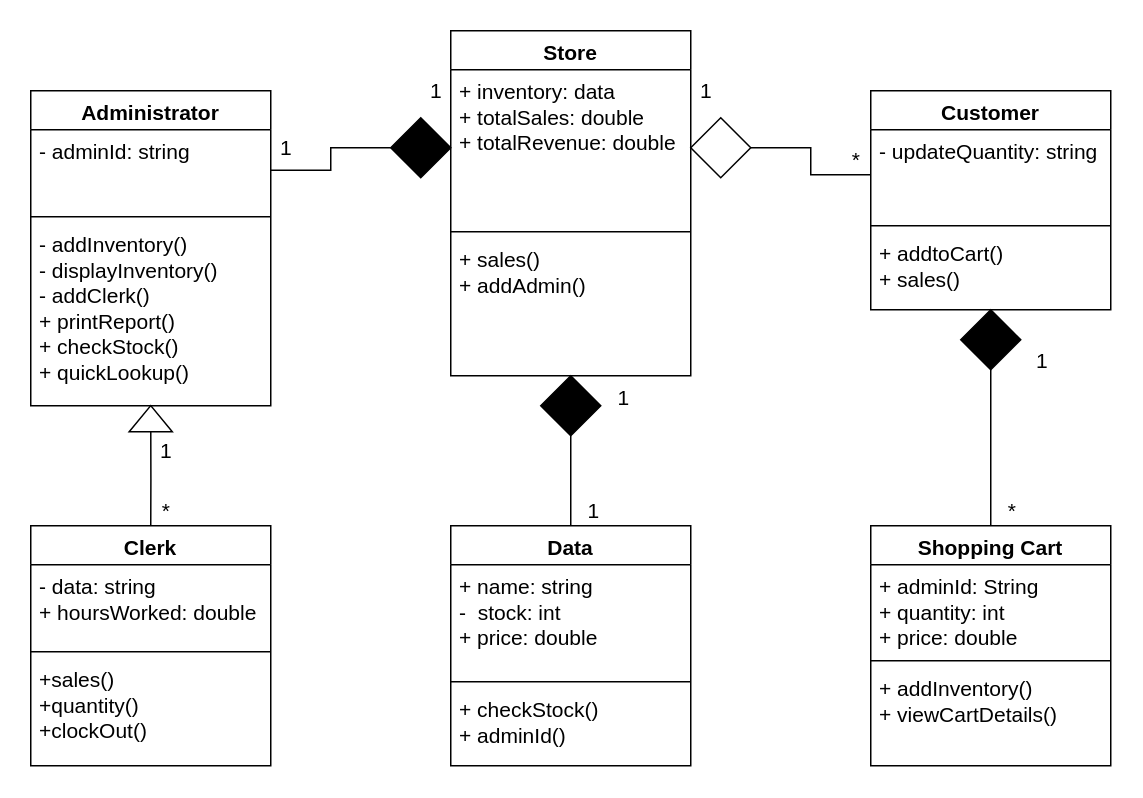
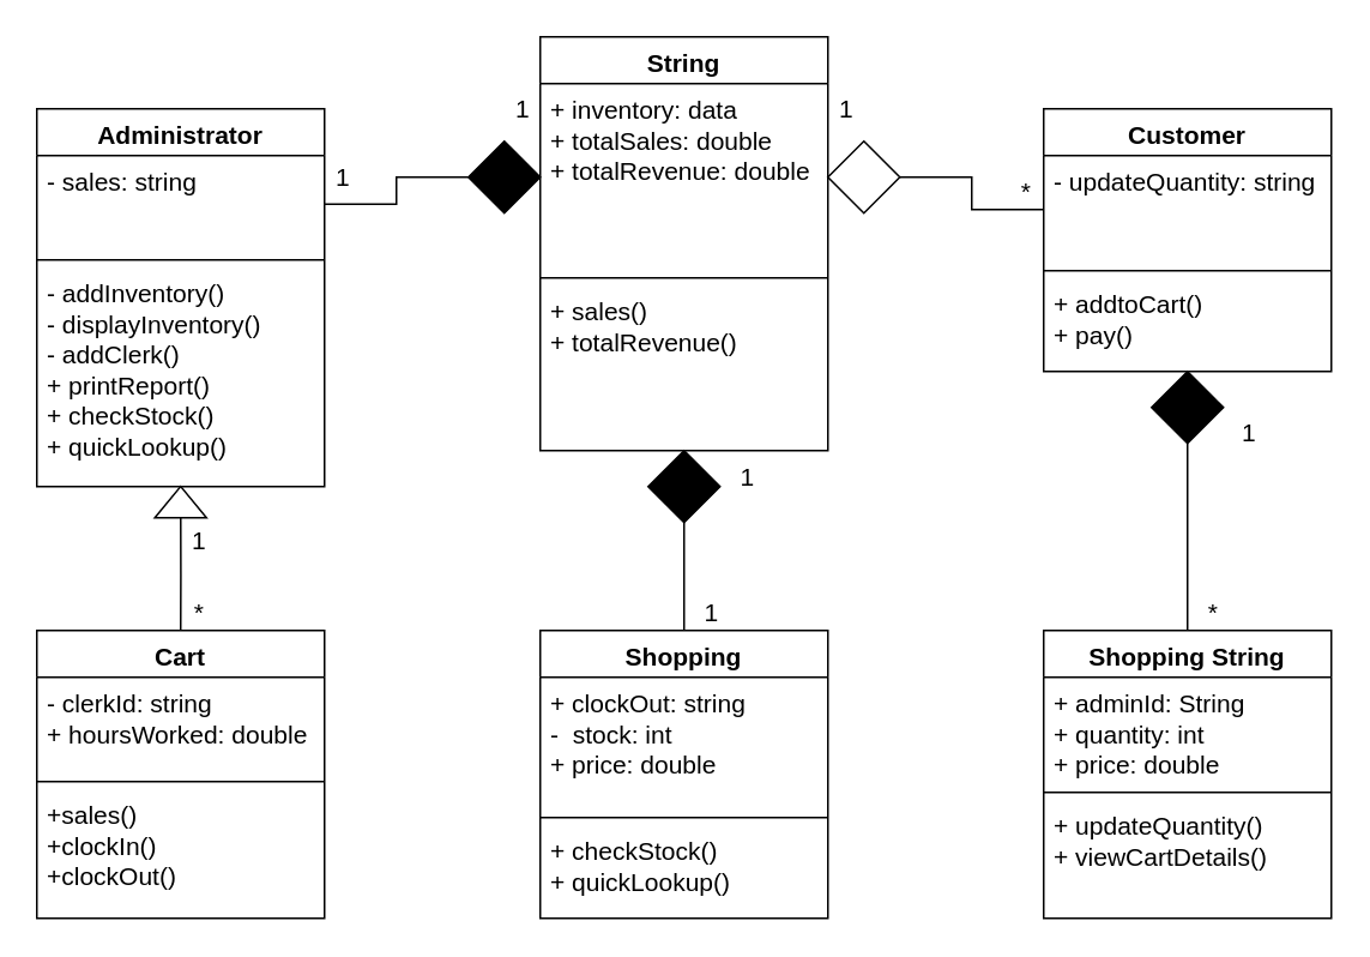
- <mxCell id="6" value="Store" style="swimlane;fontStyle=1;align=center;verticalAlign=top;childLayout=stackLayout;horizontal=1;startSize=26;horizontalStack=0;resizeParent=1;resizeParentMax=0;resizeLast=0;collapsible=1;marginBottom=0;fontSize=14;" vertex="1" parent="1"><mxGeometry x="300" y="20" width="160" height="230" as="geometry" /></mxCell>
+ <mxCell id="6" value="String" style="swimlane;fontStyle=1;align=center;verticalAlign=top;childLayout=stackLayout;horizontal=1;startSize=26;horizontalStack=0;resizeParent=1;resizeParentMax=0;resizeLast=0;collapsible=1;marginBottom=0;fontSize=14;" vertex="1" parent="1"><mxGeometry x="300" y="20" width="160" height="230" as="geometry" /></mxCell>
- <mxCell id="37" value="- adminId: string&#10;" style="text;strokeColor=none;fillColor=none;align=left;verticalAlign=top;spacingLeft=4;spacingRight=4;overflow=hidden;rotatable=0;points=[[0,0.5],[1,0.5]];portConstraint=eastwest;fontSize=14;" vertex="1" parent="36"><mxGeometry y="26" width="160" height="54" as="geometry" /></mxCell>
+ <mxCell id="37" value="- sales: string&#10;" style="text;strokeColor=none;fillColor=none;align=left;verticalAlign=top;spacingLeft=4;spacingRight=4;overflow=hidden;rotatable=0;points=[[0,0.5],[1,0.5]];portConstraint=eastwest;fontSize=14;" vertex="1" parent="36"><mxGeometry y="26" width="160" height="54" as="geometry" /></mxCell>
- <mxCell id="43" value="+ addtoCart()&#10;+ sales()" style="text;strokeColor=none;fillColor=none;align=left;verticalAlign=top;spacingLeft=4;spacingRight=4;overflow=hidden;rotatable=0;points=[[0,0.5],[1,0.5]];portConstraint=eastwest;fontSize=14;" vertex="1" parent="40"><mxGeometry y="94" width="160" height="52" as="geometry" /></mxCell>
+ <mxCell id="43" value="+ addtoCart()&#10;+ pay()" style="text;strokeColor=none;fillColor=none;align=left;verticalAlign=top;spacingLeft=4;spacingRight=4;overflow=hidden;rotatable=0;points=[[0,0.5],[1,0.5]];portConstraint=eastwest;fontSize=14;" vertex="1" parent="40"><mxGeometry y="94" width="160" height="52" as="geometry" /></mxCell>
- <mxCell id="9" value="+ sales()&#10;+ addAdmin()" style="text;strokeColor=none;fillColor=none;align=left;verticalAlign=top;spacingLeft=4;spacingRight=4;overflow=hidden;rotatable=0;points=[[0,0.5],[1,0.5]];portConstraint=eastwest;fontSize=14;" vertex="1" parent="6"><mxGeometry y="138" width="160" height="92" as="geometry" /></mxCell>
+ <mxCell id="9" value="+ sales()&#10;+ totalRevenue()" style="text;strokeColor=none;fillColor=none;align=left;verticalAlign=top;spacingLeft=4;spacingRight=4;overflow=hidden;rotatable=0;points=[[0,0.5],[1,0.5]];portConstraint=eastwest;fontSize=14;" vertex="1" parent="6"><mxGeometry y="138" width="160" height="92" as="geometry" /></mxCell>
- <mxCell id="44" value="Clerk" style="swimlane;fontStyle=1;align=center;verticalAlign=top;childLayout=stackLayout;horizontal=1;startSize=26;horizontalStack=0;resizeParent=1;resizeParentMax=0;resizeLast=0;collapsible=1;marginBottom=0;fontSize=14;" vertex="1" parent="1"><mxGeometry x="20" y="350" width="160" height="160" as="geometry" /></mxCell>
+ <mxCell id="44" value="Cart" style="swimlane;fontStyle=1;align=center;verticalAlign=top;childLayout=stackLayout;horizontal=1;startSize=26;horizontalStack=0;resizeParent=1;resizeParentMax=0;resizeLast=0;collapsible=1;marginBottom=0;fontSize=14;" vertex="1" parent="1"><mxGeometry x="20" y="350" width="160" height="160" as="geometry" /></mxCell>
- <mxCell id="28" value="Data" style="swimlane;fontStyle=1;align=center;verticalAlign=top;childLayout=stackLayout;horizontal=1;startSize=26;horizontalStack=0;resizeParent=1;resizeParentMax=0;resizeLast=0;collapsible=1;marginBottom=0;fontSize=14;" vertex="1" parent="1"><mxGeometry x="300" y="350" width="160" height="160" as="geometry" /></mxCell>
+ <mxCell id="28" value="Shopping" style="swimlane;fontStyle=1;align=center;verticalAlign=top;childLayout=stackLayout;horizontal=1;startSize=26;horizontalStack=0;resizeParent=1;resizeParentMax=0;resizeLast=0;collapsible=1;marginBottom=0;fontSize=14;" vertex="1" parent="1"><mxGeometry x="300" y="350" width="160" height="160" as="geometry" /></mxCell>
- <mxCell id="13" value="Shopping Cart" style="swimlane;fontStyle=1;align=center;verticalAlign=top;childLayout=stackLayout;horizontal=1;startSize=26;horizontalStack=0;resizeParent=1;resizeParentMax=0;resizeLast=0;collapsible=1;marginBottom=0;fontSize=14;" vertex="1" parent="1"><mxGeometry x="580" y="350" width="160" height="160" as="geometry" /></mxCell>
+ <mxCell id="13" value="Shopping String" style="swimlane;fontStyle=1;align=center;verticalAlign=top;childLayout=stackLayout;horizontal=1;startSize=26;horizontalStack=0;resizeParent=1;resizeParentMax=0;resizeLast=0;collapsible=1;marginBottom=0;fontSize=14;" vertex="1" parent="1"><mxGeometry x="580" y="350" width="160" height="160" as="geometry" /></mxCell>
- <mxCell id="45" value="- data: string&#10;+ hoursWorked: double&#10;" style="text;strokeColor=none;fillColor=none;align=left;verticalAlign=top;spacingLeft=4;spacingRight=4;overflow=hidden;rotatable=0;points=[[0,0.5],[1,0.5]];portConstraint=eastwest;fontSize=14;" vertex="1" parent="44"><mxGeometry y="26" width="160" height="54" as="geometry" /></mxCell>
+ <mxCell id="45" value="- clerkId: string&#10;+ hoursWorked: double&#10;" style="text;strokeColor=none;fillColor=none;align=left;verticalAlign=top;spacingLeft=4;spacingRight=4;overflow=hidden;rotatable=0;points=[[0,0.5],[1,0.5]];portConstraint=eastwest;fontSize=14;" vertex="1" parent="44"><mxGeometry y="26" width="160" height="54" as="geometry" /></mxCell>
- <mxCell id="29" value="+ name: string&#10;-  stock: int&#10;+ price: double" style="text;strokeColor=none;fillColor=none;align=left;verticalAlign=top;spacingLeft=4;spacingRight=4;overflow=hidden;rotatable=0;points=[[0,0.5],[1,0.5]];portConstraint=eastwest;fontSize=14;" vertex="1" parent="28"><mxGeometry y="26" width="160" height="74" as="geometry" /></mxCell>
+ <mxCell id="29" value="+ clockOut: string&#10;-  stock: int&#10;+ price: double" style="text;strokeColor=none;fillColor=none;align=left;verticalAlign=top;spacingLeft=4;spacingRight=4;overflow=hidden;rotatable=0;points=[[0,0.5],[1,0.5]];portConstraint=eastwest;fontSize=14;" vertex="1" parent="28"><mxGeometry y="26" width="160" height="74" as="geometry" /></mxCell>
- <mxCell id="47" value="+sales()&#10;+quantity()&#10;+clockOut()" style="text;strokeColor=none;fillColor=none;align=left;verticalAlign=top;spacingLeft=4;spacingRight=4;overflow=hidden;rotatable=0;points=[[0,0.5],[1,0.5]];portConstraint=eastwest;fontSize=14;" vertex="1" parent="44"><mxGeometry y="88" width="160" height="72" as="geometry" /></mxCell>
+ <mxCell id="47" value="+sales()&#10;+clockIn()&#10;+clockOut()" style="text;strokeColor=none;fillColor=none;align=left;verticalAlign=top;spacingLeft=4;spacingRight=4;overflow=hidden;rotatable=0;points=[[0,0.5],[1,0.5]];portConstraint=eastwest;fontSize=14;" vertex="1" parent="44"><mxGeometry y="88" width="160" height="72" as="geometry" /></mxCell>
- <mxCell id="16" value="+ addInventory()&#10;+ viewCartDetails()" style="text;strokeColor=none;fillColor=none;align=left;verticalAlign=top;spacingLeft=4;spacingRight=4;overflow=hidden;rotatable=0;points=[[0,0.5],[1,0.5]];portConstraint=eastwest;fontSize=14;" vertex="1" parent="13"><mxGeometry y="94" width="160" height="66" as="geometry" /></mxCell>
+ <mxCell id="16" value="+ updateQuantity()&#10;+ viewCartDetails()" style="text;strokeColor=none;fillColor=none;align=left;verticalAlign=top;spacingLeft=4;spacingRight=4;overflow=hidden;rotatable=0;points=[[0,0.5],[1,0.5]];portConstraint=eastwest;fontSize=14;" vertex="1" parent="13"><mxGeometry y="94" width="160" height="66" as="geometry" /></mxCell>
- <mxCell id="31" value="+ checkStock()&#10;+ adminId()" style="text;strokeColor=none;fillColor=none;align=left;verticalAlign=top;spacingLeft=4;spacingRight=4;overflow=hidden;rotatable=0;points=[[0,0.5],[1,0.5]];portConstraint=eastwest;fontSize=14;" vertex="1" parent="28"><mxGeometry y="108" width="160" height="52" as="geometry" /></mxCell>
+ <mxCell id="31" value="+ checkStock()&#10;+ quickLookup()" style="text;strokeColor=none;fillColor=none;align=left;verticalAlign=top;spacingLeft=4;spacingRight=4;overflow=hidden;rotatable=0;points=[[0,0.5],[1,0.5]];portConstraint=eastwest;fontSize=14;" vertex="1" parent="28"><mxGeometry y="108" width="160" height="52" as="geometry" /></mxCell>
